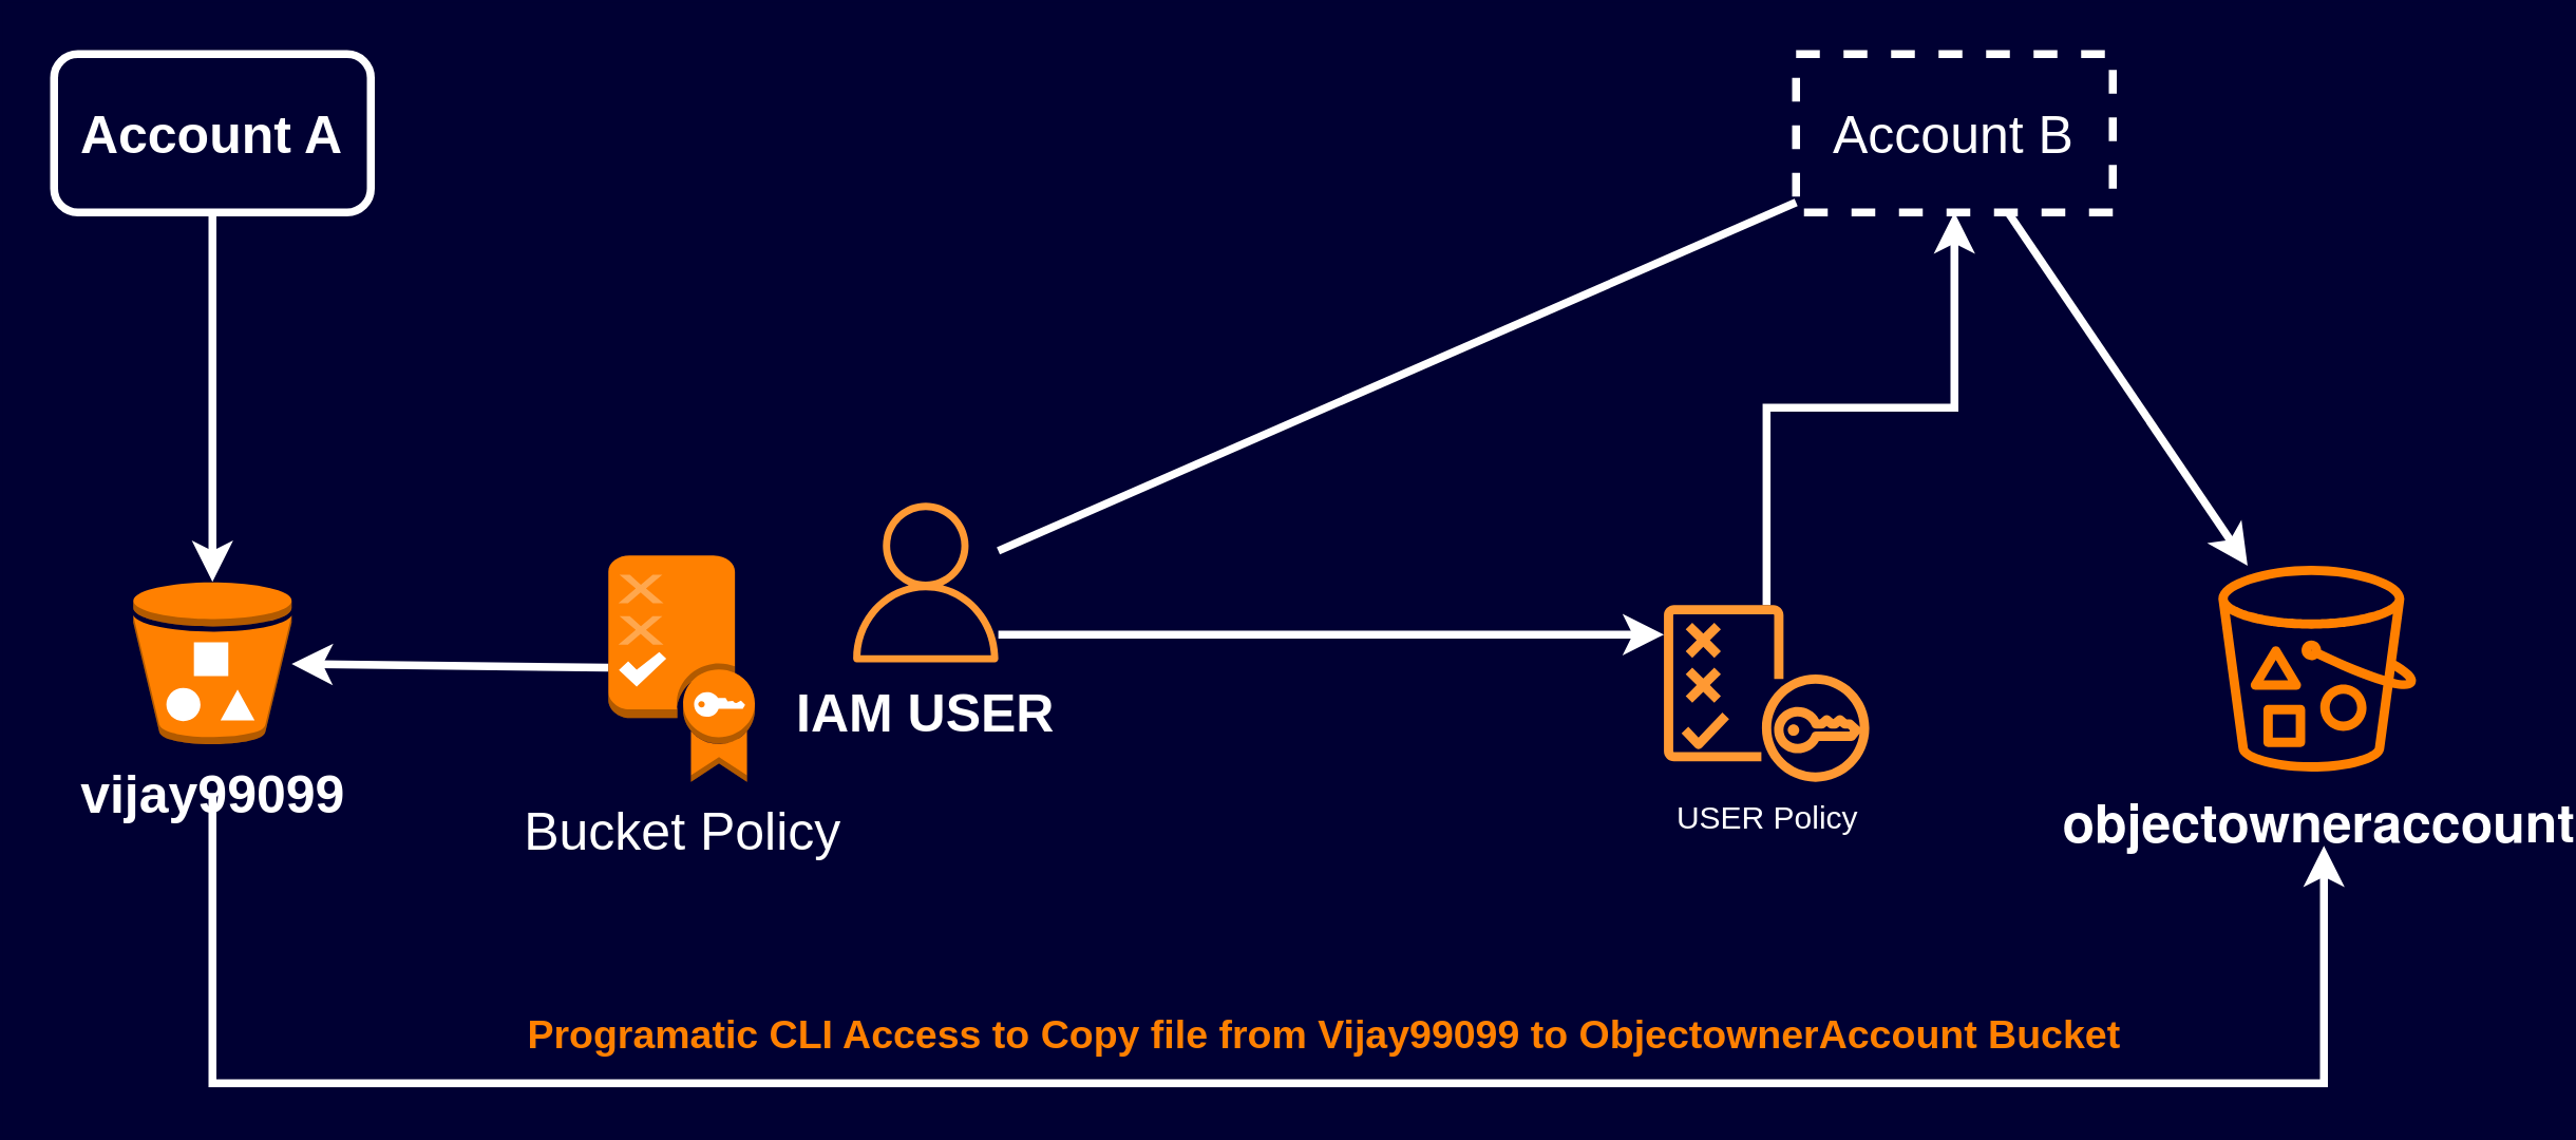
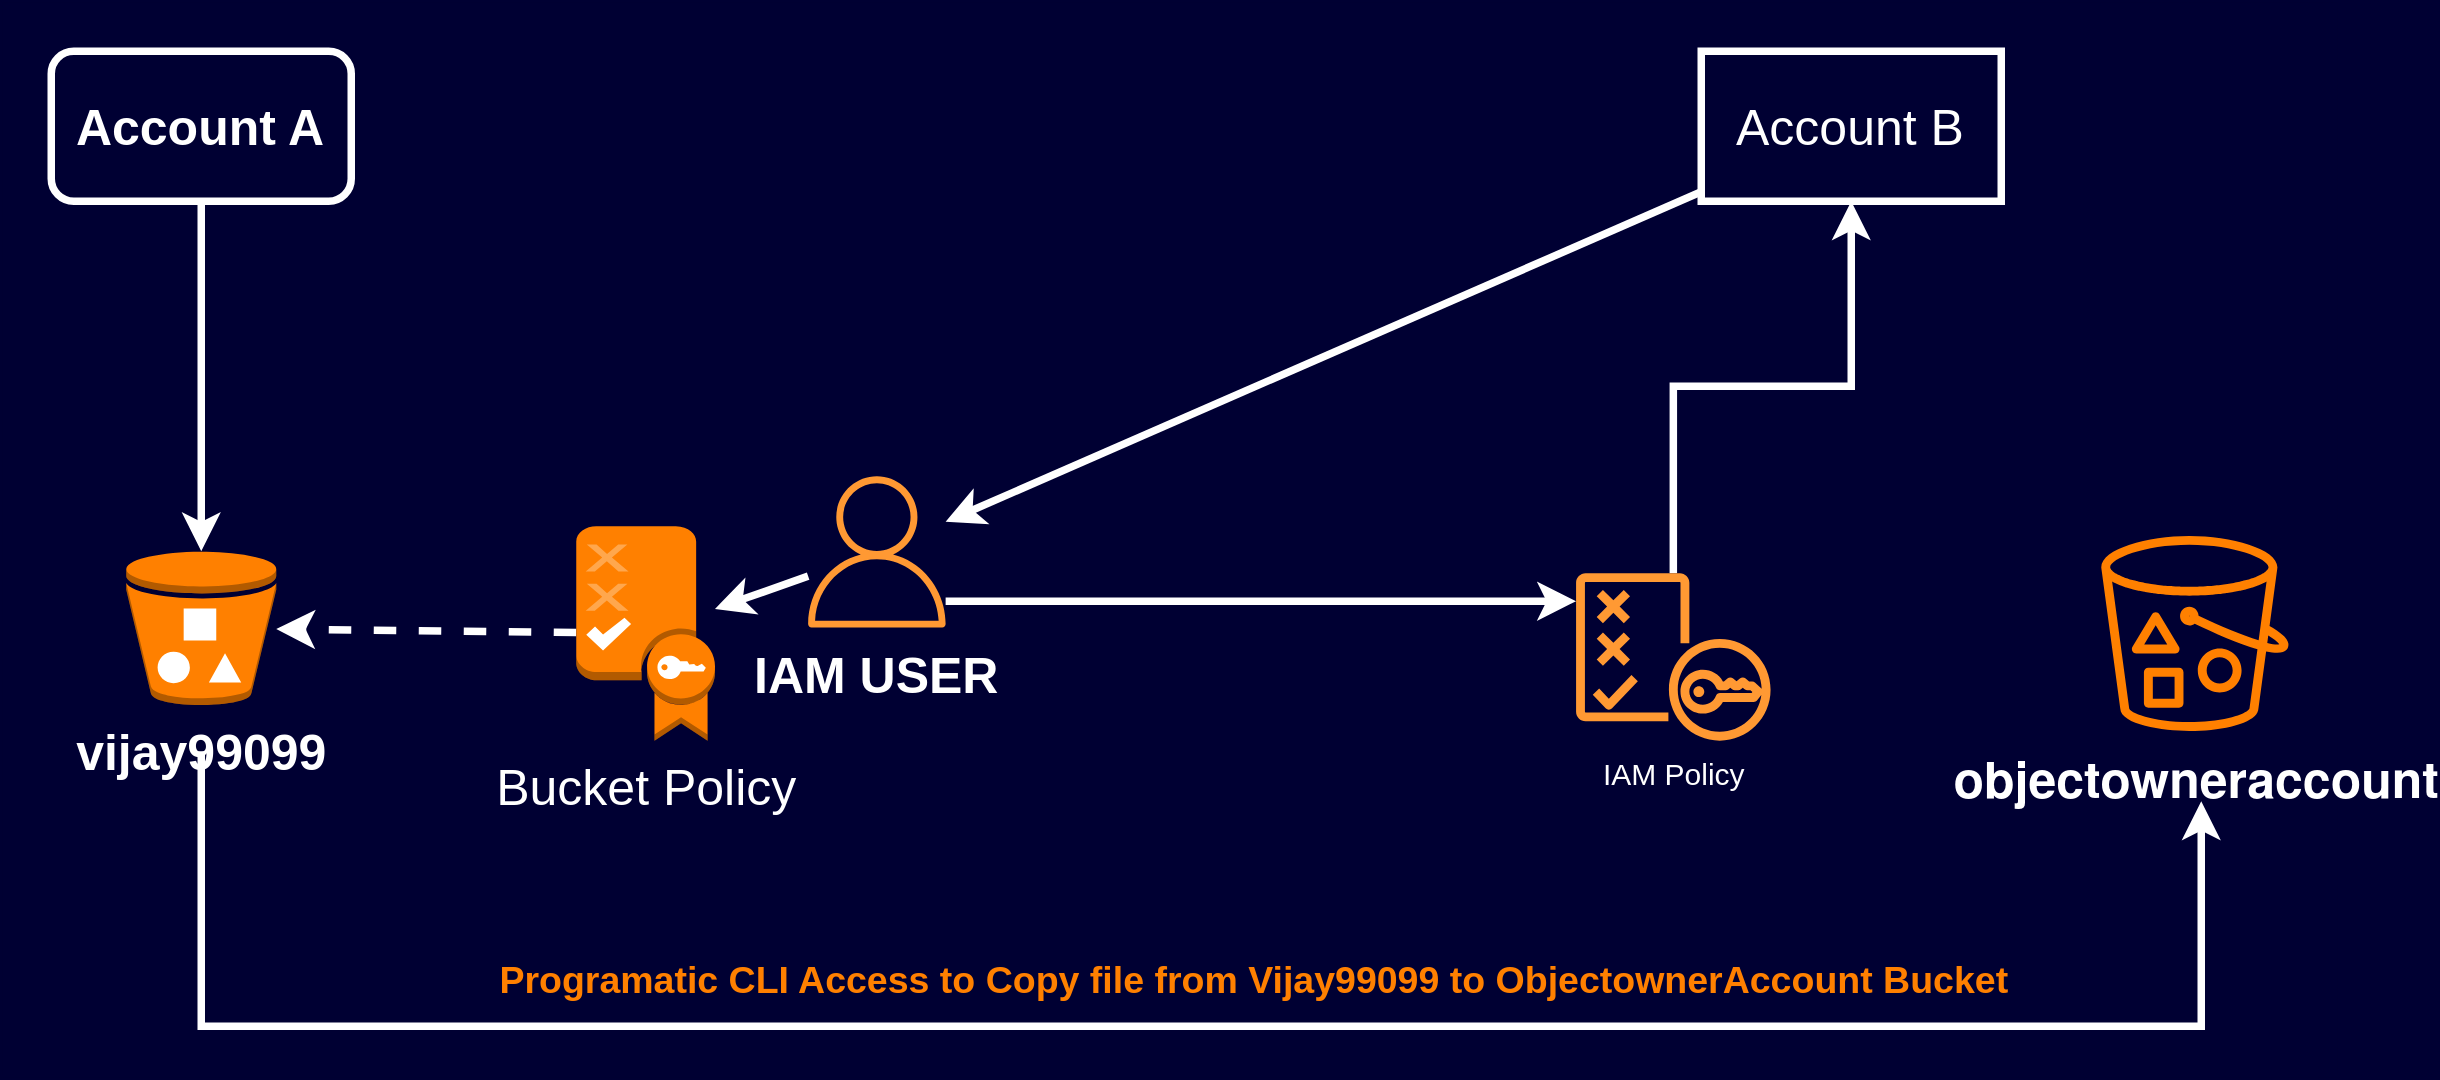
- <mxCell id="6" value="&lt;font color=&quot;#ffffff&quot;&gt;&lt;span style=&quot;font-size: 20px&quot;&gt;Account B&lt;/span&gt;&lt;/font&gt;" style="rounded=0;whiteSpace=wrap;html=1;strokeColor=#FFFFFF;strokeWidth=3;fillColor=none;dashed=1;" vertex="1" parent="1"><mxGeometry x="680" y="20" width="120" height="60" as="geometry" /></mxCell>
+ <mxCell id="6" value="&lt;font color=&quot;#ffffff&quot;&gt;&lt;span style=&quot;font-size: 20px&quot;&gt;Account B&lt;/span&gt;&lt;/font&gt;" style="rounded=0;whiteSpace=wrap;html=1;strokeColor=#FFFFFF;strokeWidth=3;fillColor=none;" vertex="1" parent="1"><mxGeometry x="680" y="20" width="120" height="60" as="geometry" /></mxCell>
- <mxCell id="5" style="edgeStyle=none;rounded=0;orthogonalLoop=1;jettySize=auto;html=1;strokeColor=#FFFFFF;strokeWidth=3;" edge="1" parent="1" source="6" target="15"><mxGeometry relative="1" as="geometry" /></mxCell>
- <mxCell id="4" style="edgeStyle=none;rounded=0;orthogonalLoop=1;jettySize=auto;html=1;strokeColor=#FFFFFF;strokeWidth=3;endArrow=none;" edge="1" parent="1" source="6" target="14"><mxGeometry relative="1" as="geometry" /></mxCell>
+ <mxCell id="4" style="edgeStyle=none;rounded=0;orthogonalLoop=1;jettySize=auto;html=1;strokeColor=#FFFFFF;strokeWidth=3;" edge="1" parent="1" source="6" target="14"><mxGeometry relative="1" as="geometry" /></mxCell>
+ <mxCell id="12" style="edgeStyle=none;rounded=0;orthogonalLoop=1;jettySize=auto;html=1;strokeColor=#FFFFFF;strokeWidth=3;" edge="1" parent="1" source="14" target="11"><mxGeometry relative="1" as="geometry" /></mxCell>
- <mxCell id="10" style="edgeStyle=none;rounded=0;orthogonalLoop=1;jettySize=auto;html=1;strokeColor=#FFFFFF;strokeWidth=3;" edge="1" parent="1" source="11" target="9"><mxGeometry relative="1" as="geometry" /></mxCell>
+ <mxCell id="10" style="edgeStyle=none;rounded=0;orthogonalLoop=1;jettySize=auto;html=1;strokeColor=#FFFFFF;strokeWidth=3;dashed=1;" edge="1" parent="1" source="11" target="9"><mxGeometry relative="1" as="geometry" /></mxCell>
- <mxCell id="17" value="&lt;font color=&quot;#ffffff&quot;&gt;USER Policy&lt;/font&gt;" style="outlineConnect=0;fontColor=#232F3E;gradientColor=none;strokeColor=none;dashed=0;verticalLabelPosition=bottom;verticalAlign=top;align=center;html=1;fontSize=12;fontStyle=0;aspect=fixed;pointerEvents=1;shape=mxgraph.aws4.policy;fillColor=#FF9933;" vertex="1" parent="1"><mxGeometry x="629.83" y="228.75" width="78" height="67" as="geometry" /></mxCell>
+ <mxCell id="17" value="&lt;font color=&quot;#ffffff&quot;&gt;IAM Policy&lt;/font&gt;" style="outlineConnect=0;fontColor=#232F3E;gradientColor=none;strokeColor=none;dashed=0;verticalLabelPosition=bottom;verticalAlign=top;align=center;html=1;fontSize=12;fontStyle=0;aspect=fixed;pointerEvents=1;shape=mxgraph.aws4.policy;fillColor=#FF9933;" vertex="1" parent="1"><mxGeometry x="629.83" y="228.75" width="78" height="67" as="geometry" /></mxCell>
